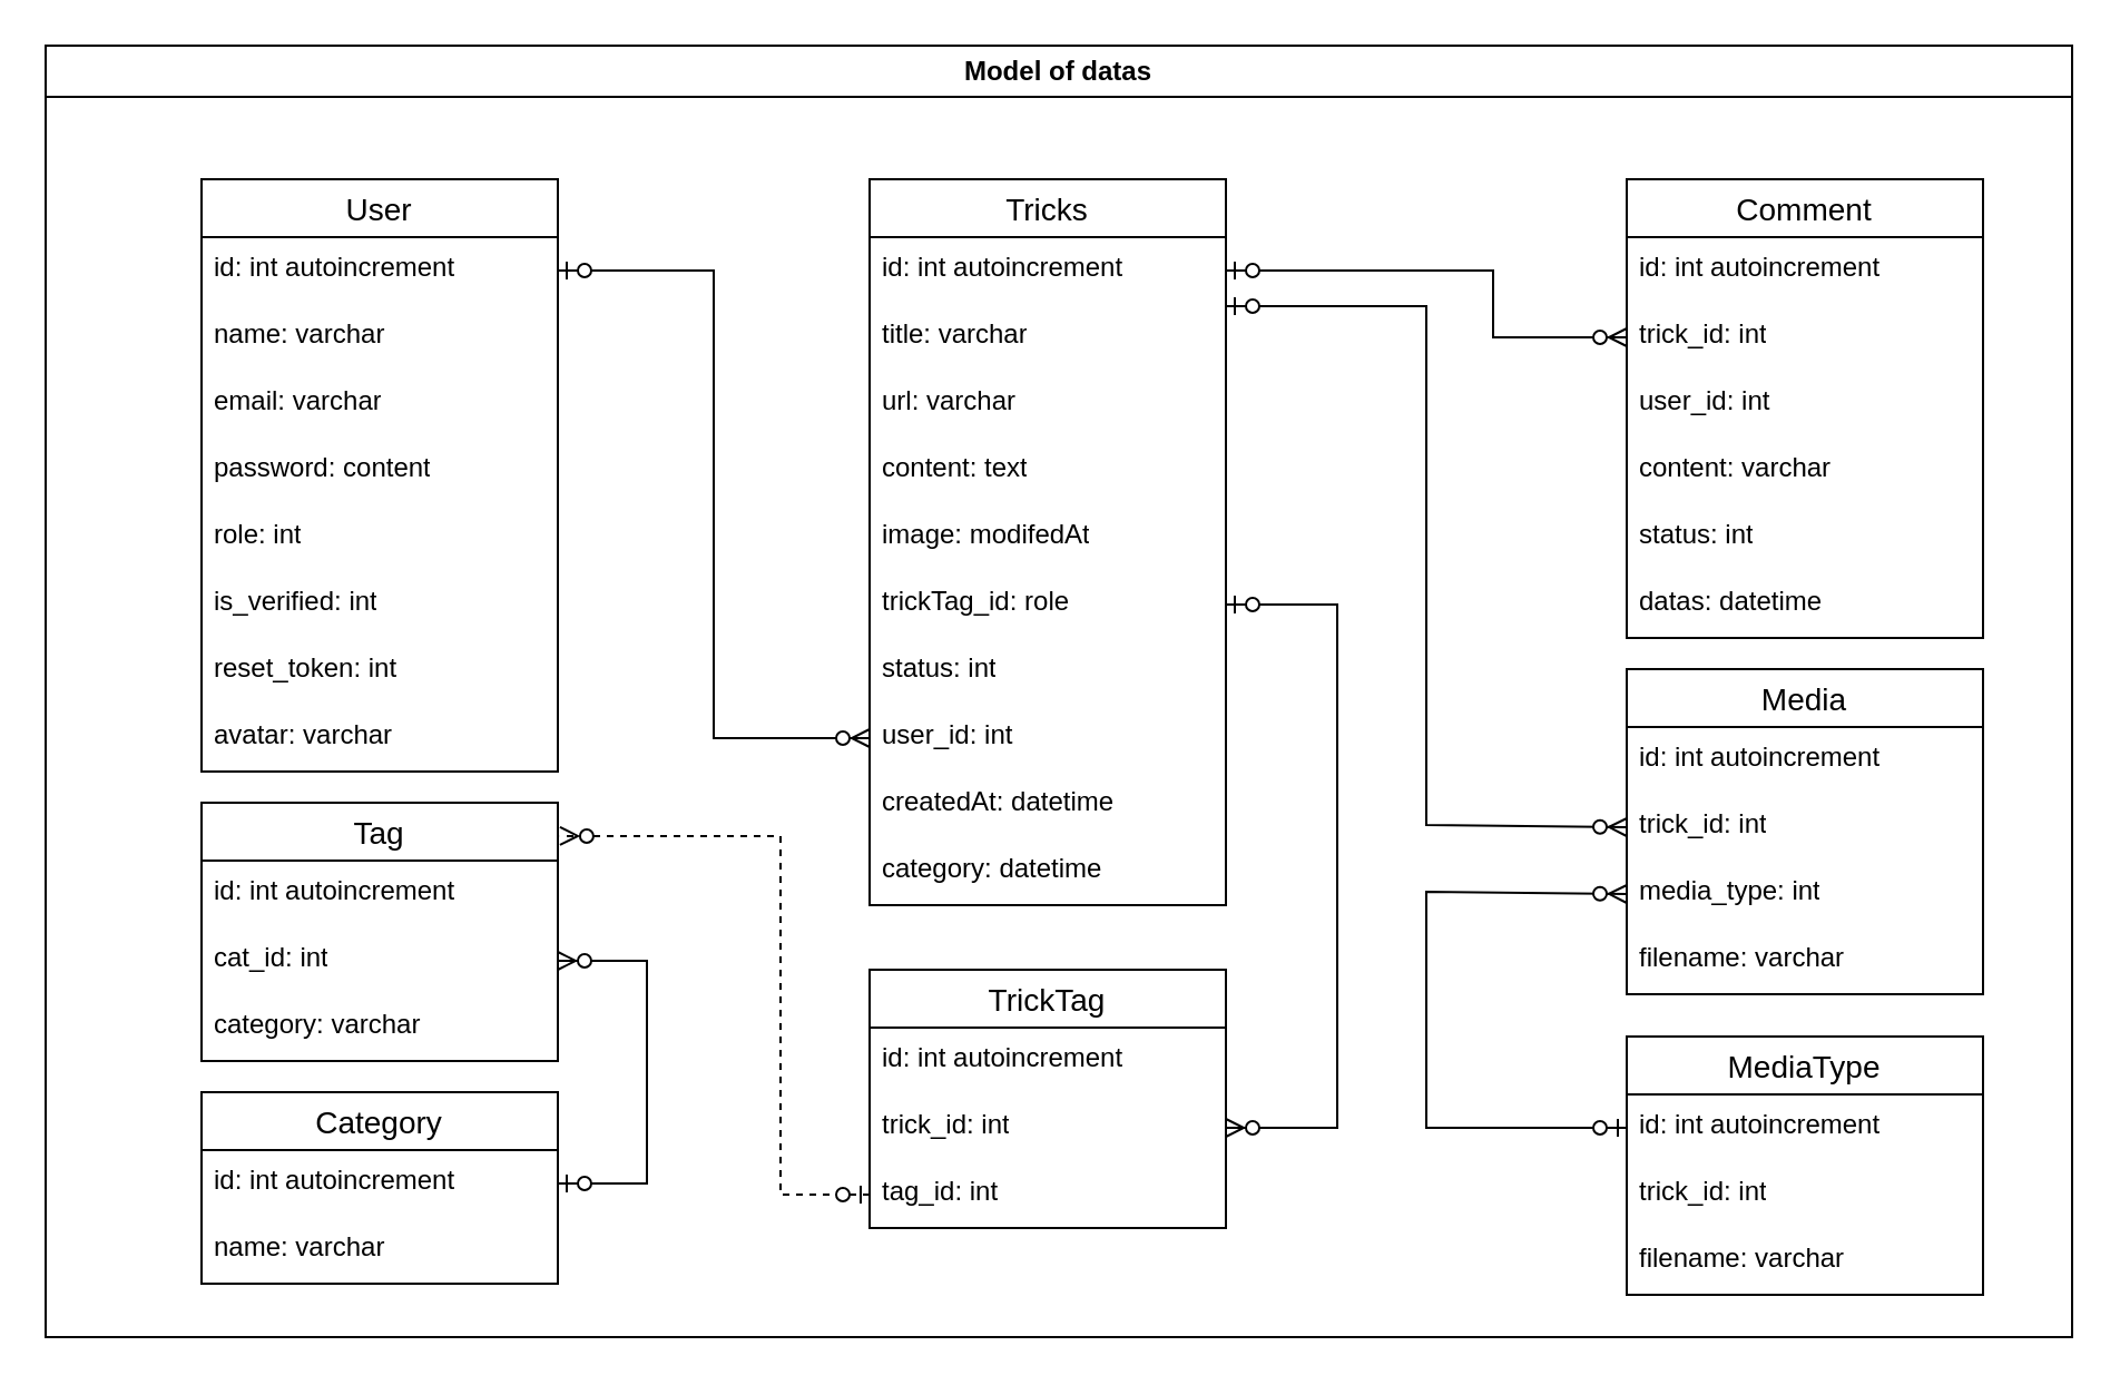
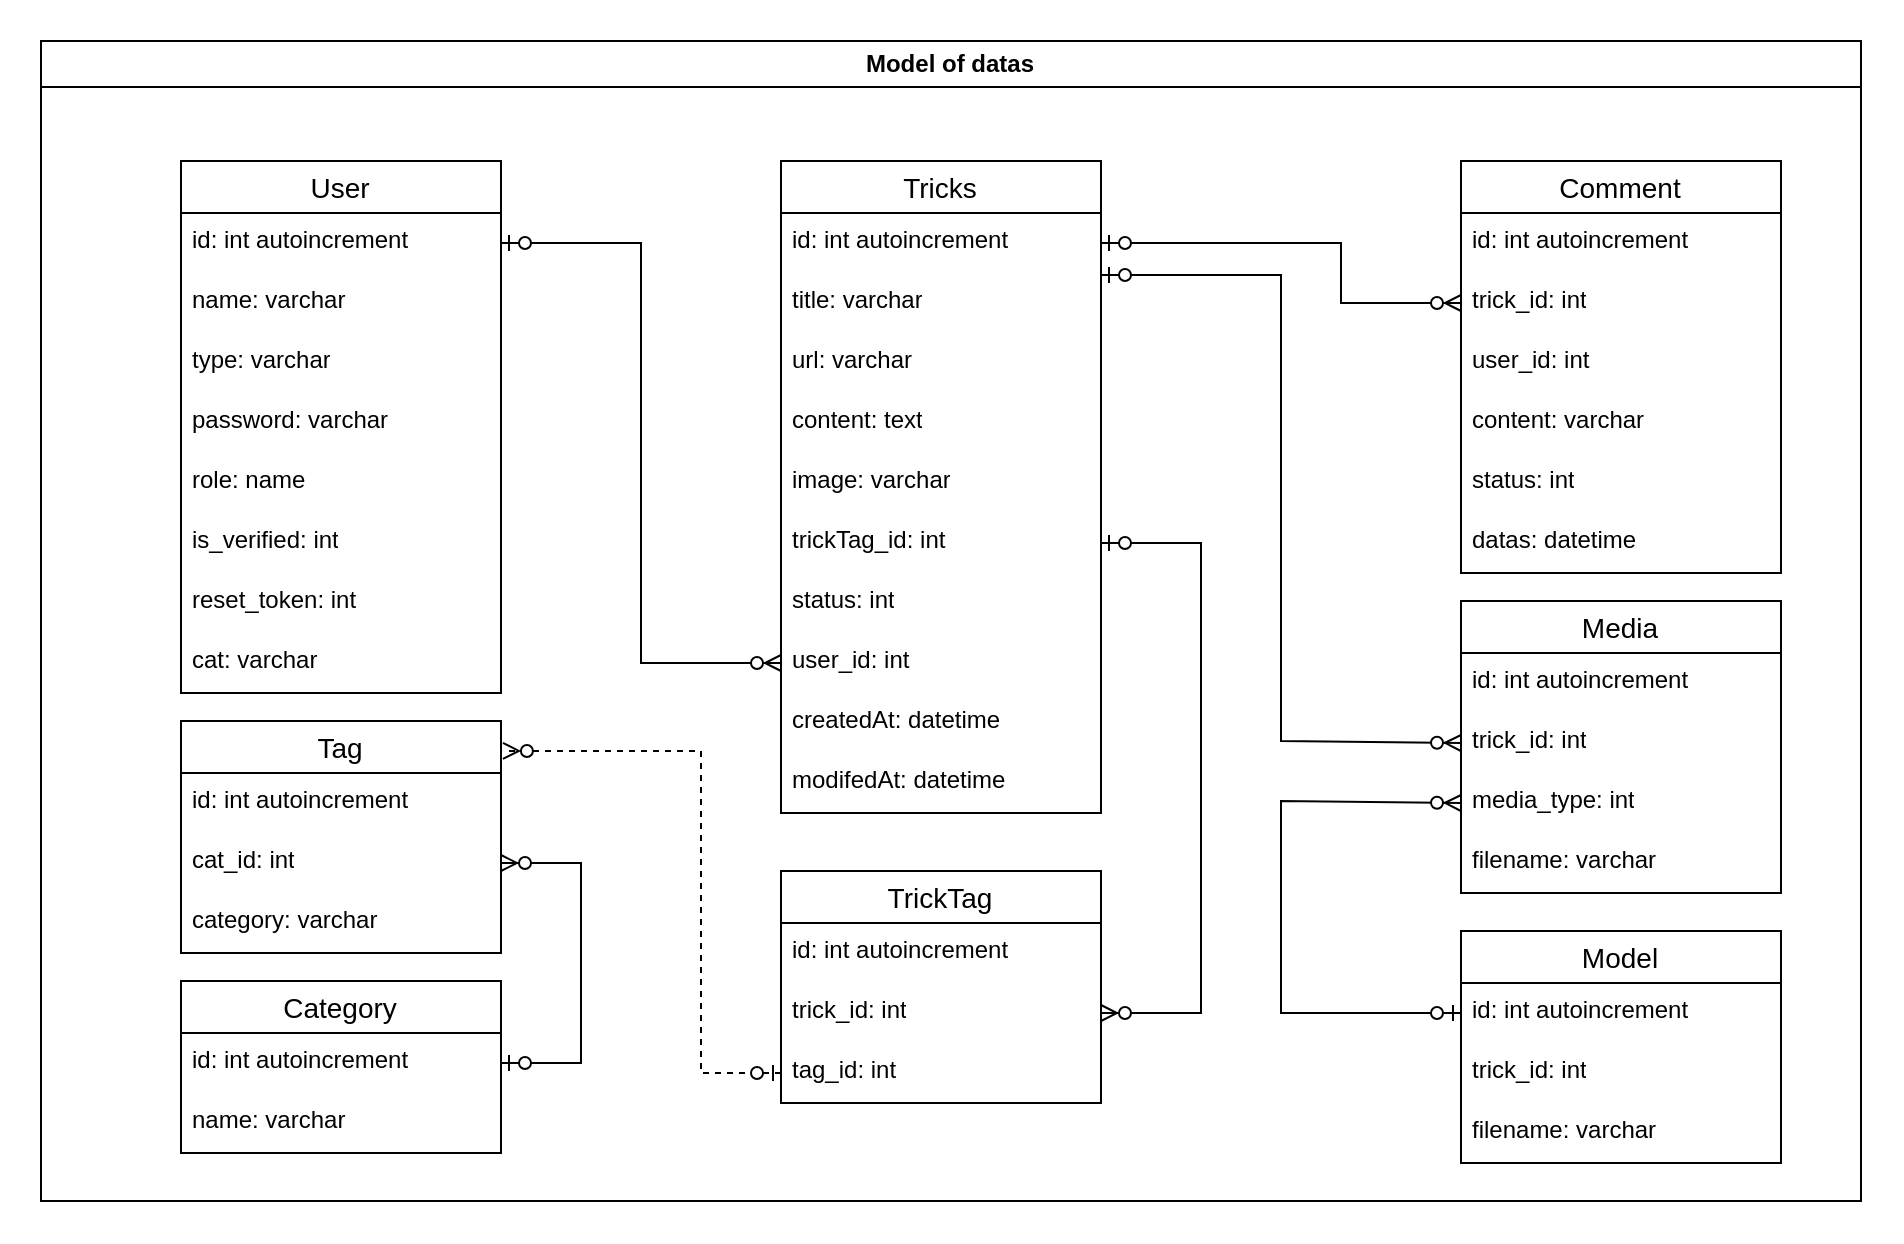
- <mxCell id="5" value="email: varchar" style="text;strokeColor=none;fillColor=none;spacingLeft=4;spacingRight=4;overflow=hidden;rotatable=0;points=[[0,0.5],[1,0.5]];portConstraint=eastwest;fontSize=12;whiteSpace=wrap;html=1;" parent="2" vertex="1"><mxGeometry y="86" width="160" height="30" as="geometry" /></mxCell>
+ <mxCell id="5" value="type: varchar" style="text;strokeColor=none;fillColor=none;spacingLeft=4;spacingRight=4;overflow=hidden;rotatable=0;points=[[0,0.5],[1,0.5]];portConstraint=eastwest;fontSize=12;whiteSpace=wrap;html=1;" parent="2" vertex="1"><mxGeometry y="86" width="160" height="30" as="geometry" /></mxCell>
- <mxCell id="6" value="password: content" style="text;strokeColor=none;fillColor=none;spacingLeft=4;spacingRight=4;overflow=hidden;rotatable=0;points=[[0,0.5],[1,0.5]];portConstraint=eastwest;fontSize=12;whiteSpace=wrap;html=1;" parent="2" vertex="1"><mxGeometry y="116" width="160" height="30" as="geometry" /></mxCell>
+ <mxCell id="6" value="password: varchar" style="text;strokeColor=none;fillColor=none;spacingLeft=4;spacingRight=4;overflow=hidden;rotatable=0;points=[[0,0.5],[1,0.5]];portConstraint=eastwest;fontSize=12;whiteSpace=wrap;html=1;" parent="2" vertex="1"><mxGeometry y="116" width="160" height="30" as="geometry" /></mxCell>
- <mxCell id="7" value="role: int" style="text;strokeColor=none;fillColor=none;spacingLeft=4;spacingRight=4;overflow=hidden;rotatable=0;points=[[0,0.5],[1,0.5]];portConstraint=eastwest;fontSize=12;whiteSpace=wrap;html=1;" parent="2" vertex="1"><mxGeometry y="146" width="160" height="30" as="geometry" /></mxCell>
+ <mxCell id="7" value="role: name" style="text;strokeColor=none;fillColor=none;spacingLeft=4;spacingRight=4;overflow=hidden;rotatable=0;points=[[0,0.5],[1,0.5]];portConstraint=eastwest;fontSize=12;whiteSpace=wrap;html=1;" parent="2" vertex="1"><mxGeometry y="146" width="160" height="30" as="geometry" /></mxCell>
- <mxCell id="26" value="image: modifedAt" style="text;strokeColor=none;fillColor=none;spacingLeft=4;spacingRight=4;overflow=hidden;rotatable=0;points=[[0,0.5],[1,0.5]];portConstraint=eastwest;fontSize=12;whiteSpace=wrap;html=1;" parent="21" vertex="1"><mxGeometry y="146" width="160" height="30" as="geometry" /></mxCell>
+ <mxCell id="26" value="image: varchar" style="text;strokeColor=none;fillColor=none;spacingLeft=4;spacingRight=4;overflow=hidden;rotatable=0;points=[[0,0.5],[1,0.5]];portConstraint=eastwest;fontSize=12;whiteSpace=wrap;html=1;" parent="21" vertex="1"><mxGeometry y="146" width="160" height="30" as="geometry" /></mxCell>
- <mxCell id="27" value="trickTag_id: role" style="text;strokeColor=none;fillColor=none;spacingLeft=4;spacingRight=4;overflow=hidden;rotatable=0;points=[[0,0.5],[1,0.5]];portConstraint=eastwest;fontSize=12;whiteSpace=wrap;html=1;" parent="21" vertex="1"><mxGeometry y="176" width="160" height="30" as="geometry" /></mxCell>
+ <mxCell id="27" value="trickTag_id: int" style="text;strokeColor=none;fillColor=none;spacingLeft=4;spacingRight=4;overflow=hidden;rotatable=0;points=[[0,0.5],[1,0.5]];portConstraint=eastwest;fontSize=12;whiteSpace=wrap;html=1;" parent="21" vertex="1"><mxGeometry y="176" width="160" height="30" as="geometry" /></mxCell>
- <mxCell id="10" value="avatar: varchar" style="text;strokeColor=none;fillColor=none;spacingLeft=4;spacingRight=4;overflow=hidden;rotatable=0;points=[[0,0.5],[1,0.5]];portConstraint=eastwest;fontSize=12;whiteSpace=wrap;html=1;" parent="2" vertex="1"><mxGeometry y="236" width="160" height="30" as="geometry" /></mxCell>
+ <mxCell id="10" value="cat: varchar" style="text;strokeColor=none;fillColor=none;spacingLeft=4;spacingRight=4;overflow=hidden;rotatable=0;points=[[0,0.5],[1,0.5]];portConstraint=eastwest;fontSize=12;whiteSpace=wrap;html=1;" parent="2" vertex="1"><mxGeometry y="236" width="160" height="30" as="geometry" /></mxCell>
- <mxCell id="31" value="category: datetime" style="text;strokeColor=none;fillColor=none;spacingLeft=4;spacingRight=4;overflow=hidden;rotatable=0;points=[[0,0.5],[1,0.5]];portConstraint=eastwest;fontSize=12;whiteSpace=wrap;html=1;" vertex="1" parent="21"><mxGeometry y="296" width="160" height="30" as="geometry" /></mxCell>
+ <mxCell id="31" value="modifedAt: datetime" style="text;strokeColor=none;fillColor=none;spacingLeft=4;spacingRight=4;overflow=hidden;rotatable=0;points=[[0,0.5],[1,0.5]];portConstraint=eastwest;fontSize=12;whiteSpace=wrap;html=1;" vertex="1" parent="21"><mxGeometry y="296" width="160" height="30" as="geometry" /></mxCell>
- <mxCell id="52" value="MediaType" style="swimlane;fontStyle=0;childLayout=stackLayout;horizontal=1;startSize=26;horizontalStack=0;resizeParent=1;resizeParentMax=0;resizeLast=0;collapsible=1;marginBottom=0;align=center;fontSize=14;" parent="20" vertex="1"><mxGeometry x="710" y="445" width="160" height="116" as="geometry" /></mxCell>
+ <mxCell id="52" value="Model" style="swimlane;fontStyle=0;childLayout=stackLayout;horizontal=1;startSize=26;horizontalStack=0;resizeParent=1;resizeParentMax=0;resizeLast=0;collapsible=1;marginBottom=0;align=center;fontSize=14;" parent="20" vertex="1"><mxGeometry x="710" y="445" width="160" height="116" as="geometry" /></mxCell>
